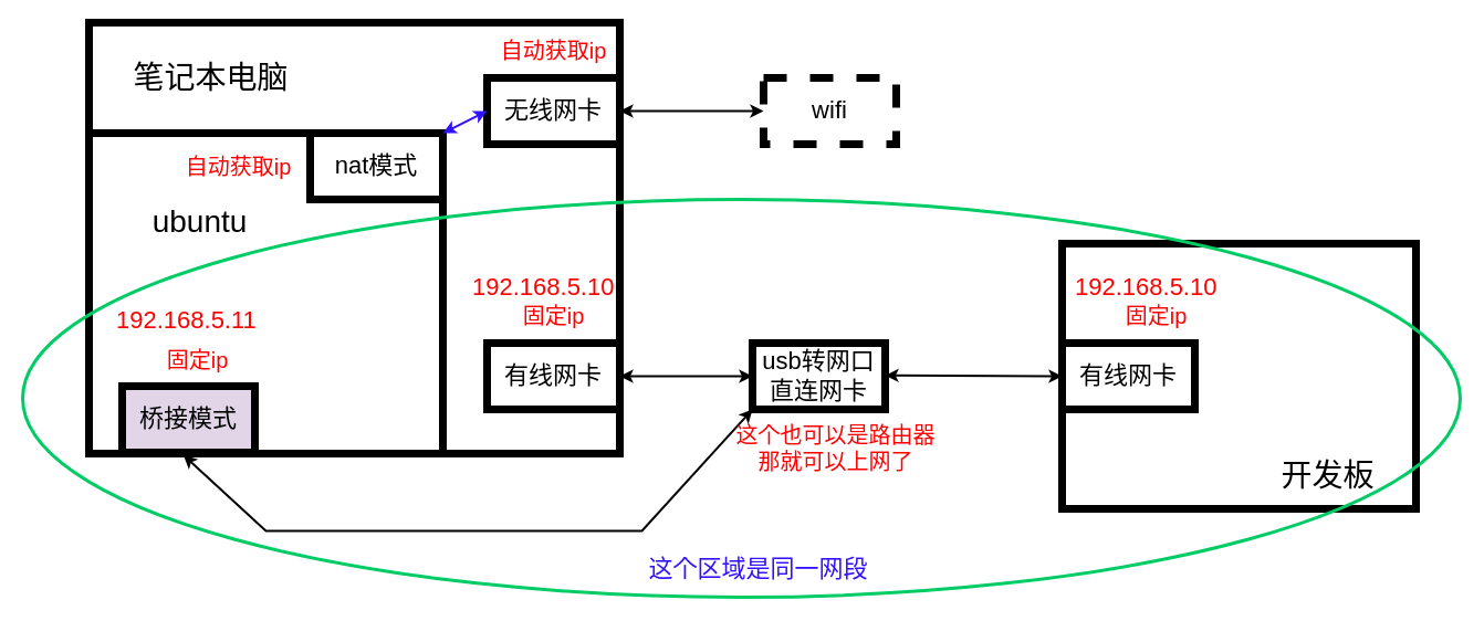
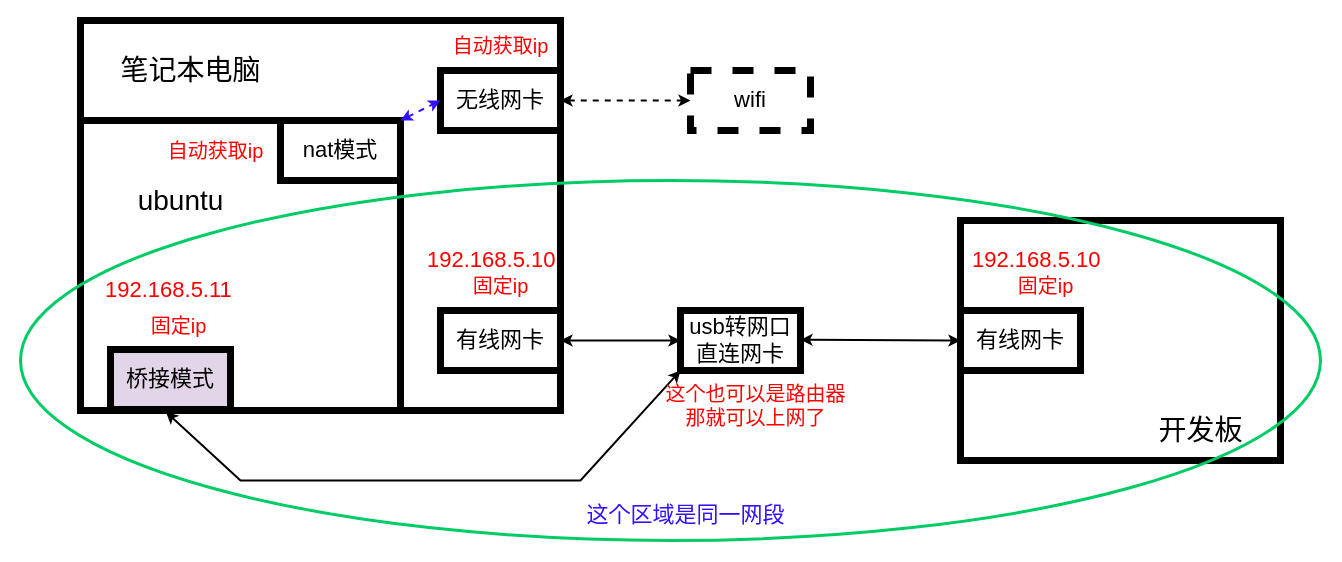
- <mxCell id="8" value="" style="endArrow=classic;startArrow=classic;html=1;rounded=0;fontSize=22;strokeWidth=2;exitX=1;exitY=0.5;exitDx=0;exitDy=0;entryX=0;entryY=0.5;entryDx=0;entryDy=0;dashed=0;" edge="1" parent="1" source="3" target="5"><mxGeometry width="50" height="50" relative="1" as="geometry"><mxPoint x="570" y="250" as="sourcePoint" /><mxPoint x="690" y="250" as="targetPoint" /></mxGeometry></mxCell>
+ <mxCell id="8" value="" style="endArrow=classic;startArrow=classic;html=1;rounded=0;fontSize=22;strokeWidth=2;exitX=1;exitY=0.5;exitDx=0;exitDy=0;entryX=0;entryY=0.5;entryDx=0;entryDy=0;dashed=1;" edge="1" parent="1" source="3" target="5"><mxGeometry width="50" height="50" relative="1" as="geometry"><mxPoint x="570" y="250" as="sourcePoint" /><mxPoint x="690" y="250" as="targetPoint" /></mxGeometry></mxCell>
- <mxCell id="25" value="" style="endArrow=classic;startArrow=classic;html=1;rounded=0;fontSize=22;strokeWidth=2;entryX=0;entryY=0.5;entryDx=0;entryDy=0;fontColor=#3112FF;strokeColor=#3112FF;" edge="1" parent="1" source="24" target="3"><mxGeometry width="50" height="50" relative="1" as="geometry"><mxPoint x="400" y="130" as="sourcePoint" /><mxPoint x="500" y="149.58" as="targetPoint" /></mxGeometry></mxCell>
+ <mxCell id="25" value="" style="endArrow=classic;startArrow=classic;html=1;rounded=0;fontSize=22;strokeWidth=2;entryX=0;entryY=0.5;entryDx=0;entryDy=0;fontColor=#3112FF;strokeColor=#3112FF;dashed=1;" edge="1" parent="1" source="24" target="3"><mxGeometry width="50" height="50" relative="1" as="geometry"><mxPoint x="400" y="130" as="sourcePoint" /><mxPoint x="500" y="149.58" as="targetPoint" /></mxGeometry></mxCell>
